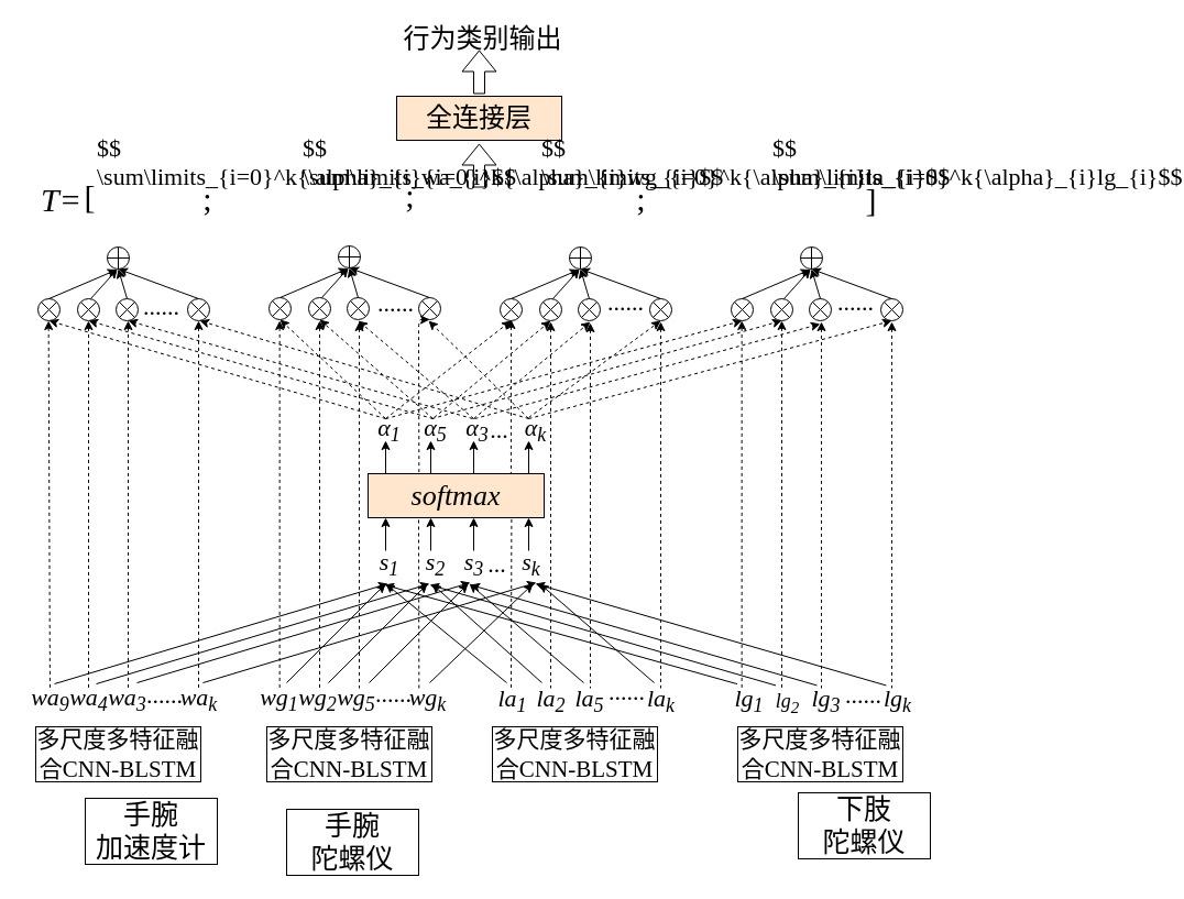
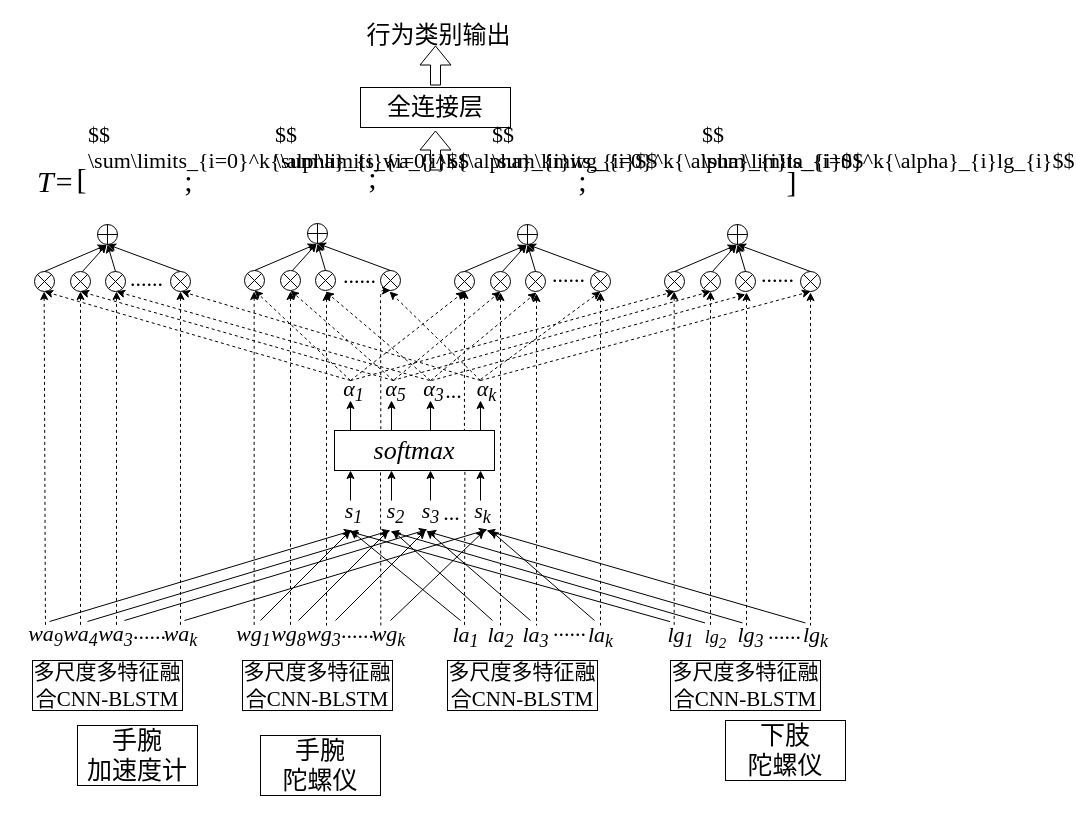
- <mxCell id="101" value="&lt;font style=&quot;font-size: 24px&quot;&gt;全连接层&lt;/font&gt;" style="rounded=0;whiteSpace=wrap;html=1;fillColor=#ffe6cc;" parent="1" vertex="1"><mxGeometry x="360" y="87" width="150" height="40" as="geometry" /></mxCell>
+ <mxCell id="101" value="&lt;font style=&quot;font-size: 24px&quot;&gt;全连接层&lt;/font&gt;" style="rounded=0;whiteSpace=wrap;html=1;" parent="1" vertex="1"><mxGeometry x="360" y="87" width="150" height="40" as="geometry" /></mxCell>
- <mxCell id="2" value="&lt;i&gt;&lt;font style=&quot;font-size: 26px&quot;&gt;softmax&lt;/font&gt;&lt;/i&gt;" style="rounded=0;whiteSpace=wrap;html=1;fontFamily=Times New Roman;fontSize=14;fillColor=#ffe6cc;" parent="1" vertex="1"><mxGeometry x="334" y="430" width="160" height="40" as="geometry" /></mxCell>
+ <mxCell id="2" value="&lt;i&gt;&lt;font style=&quot;font-size: 26px&quot;&gt;softmax&lt;/font&gt;&lt;/i&gt;" style="rounded=0;whiteSpace=wrap;html=1;fontFamily=Times New Roman;fontSize=14;" parent="1" vertex="1"><mxGeometry x="334" y="430" width="160" height="40" as="geometry" /></mxCell>
- <mxCell id="124" value="&lt;i&gt;wg&lt;sub&gt;&lt;font style=&quot;font-size: 18px&quot;&gt;2&lt;/font&gt;&lt;/sub&gt;&lt;/i&gt;" style="text;html=1;align=center;verticalAlign=middle;resizable=0;points=[];autosize=1;fontSize=22;fontFamily=Times New Roman;" parent="1" vertex="1"><mxGeometry x="263" y="616" width="50" height="40" as="geometry" /></mxCell>
+ <mxCell id="124" value="&lt;i&gt;wg&lt;sub&gt;&lt;font style=&quot;font-size: 18px&quot;&gt;8&lt;/font&gt;&lt;/sub&gt;&lt;/i&gt;" style="text;html=1;align=center;verticalAlign=middle;resizable=0;points=[];autosize=1;fontSize=22;fontFamily=Times New Roman;" parent="1" vertex="1"><mxGeometry x="263" y="616" width="50" height="40" as="geometry" /></mxCell>
- <mxCell id="125" value="&lt;i&gt;wg&lt;sub&gt;&lt;font style=&quot;font-size: 18px&quot;&gt;5&lt;/font&gt;&lt;/sub&gt;&lt;/i&gt;" style="text;html=1;align=center;verticalAlign=middle;resizable=0;points=[];autosize=1;fontSize=22;fontFamily=Times New Roman;" parent="1" vertex="1"><mxGeometry x="298" y="616" width="50" height="40" as="geometry" /></mxCell>
+ <mxCell id="125" value="&lt;i&gt;wg&lt;sub&gt;&lt;font style=&quot;font-size: 18px&quot;&gt;3&lt;/font&gt;&lt;/sub&gt;&lt;/i&gt;" style="text;html=1;align=center;verticalAlign=middle;resizable=0;points=[];autosize=1;fontSize=22;fontFamily=Times New Roman;" parent="1" vertex="1"><mxGeometry x="298" y="616" width="50" height="40" as="geometry" /></mxCell>
- <mxCell id="135" value="&lt;i&gt;la&lt;sub&gt;&lt;font style=&quot;font-size: 18px&quot;&gt;5&lt;/font&gt;&lt;/sub&gt;&lt;/i&gt;" style="text;html=1;align=center;verticalAlign=middle;resizable=0;points=[];autosize=1;fontSize=22;fontFamily=Times New Roman;" parent="1" vertex="1"><mxGeometry x="515" y="616.5" width="40" height="40" as="geometry" /></mxCell>
+ <mxCell id="135" value="&lt;i&gt;la&lt;sub&gt;&lt;font style=&quot;font-size: 18px&quot;&gt;3&lt;/font&gt;&lt;/sub&gt;&lt;/i&gt;" style="text;html=1;align=center;verticalAlign=middle;resizable=0;points=[];autosize=1;fontSize=22;fontFamily=Times New Roman;" parent="1" vertex="1"><mxGeometry x="515" y="616.5" width="40" height="40" as="geometry" /></mxCell>
